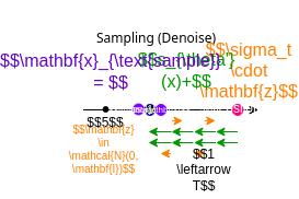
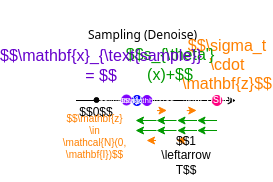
- <mxCell id="9" value="$$1$$" style="ellipse;whiteSpace=wrap;html=1;fillColor=#000000;strokeColor=#0000FF;fontColor=#FFFFFF;fontSize=10;" parent="1" vertex="1"><mxGeometry x="90.5" y="95" width="10" height="10" as="geometry" /></mxCell>
+ <mxCell id="9" value="$$1$$" style="ellipse;whiteSpace=wrap;html=1;fillColor=#0000FF;strokeColor=#0000FF;fontColor=#FFFFFF;fontSize=10;" parent="1" vertex="1"><mxGeometry x="90.5" y="95" width="10" height="10" as="geometry" /></mxCell>
- <mxCell id="8" value="$$5$$" style="text;html=1;align=center;verticalAlign=middle;whiteSpace=wrap;rounded=0;" parent="1" vertex="1"><mxGeometry x="34.5" y="103" width="40" height="18" as="geometry" /></mxCell>
+ <mxCell id="8" value="$$0$$" style="text;html=1;align=center;verticalAlign=middle;whiteSpace=wrap;rounded=0;" parent="1" vertex="1"><mxGeometry x="34.5" y="103" width="40" height="18" as="geometry" /></mxCell>
